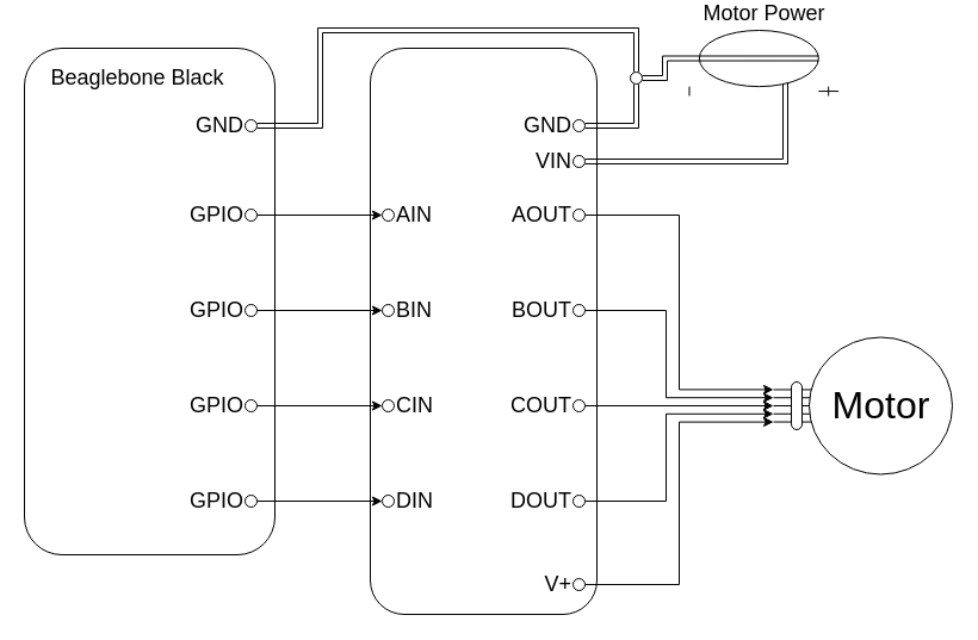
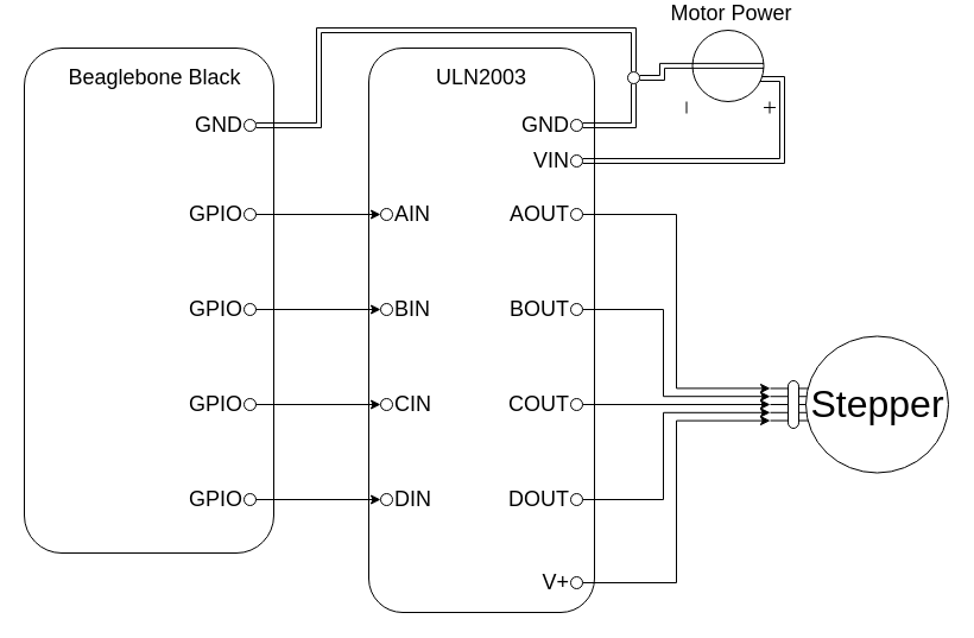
- <mxCell id="32" value="Motor Power" style="pointerEvents=1;verticalLabelPosition=top;shadow=0;dashed=0;align=center;fillColor=#ffffff;html=1;verticalAlign=bottom;strokeWidth=1;shape=mxgraph.electrical.signal_sources.dc_source_1;fontSize=18;labelPosition=center;flipH=0;flipV=1;direction=south;" vertex="1" parent="1"><mxGeometry x="577.5" y="20" width="125" height="55" as="geometry" /></mxCell>
+ <mxCell id="32" value="Motor Power" style="pointerEvents=1;verticalLabelPosition=top;shadow=0;dashed=0;align=center;fillColor=#ffffff;html=1;verticalAlign=bottom;strokeWidth=1;shape=mxgraph.electrical.signal_sources.dc_source_1;fontSize=18;labelPosition=center;flipH=0;flipV=1;direction=south;" vertex="1" parent="1"><mxGeometry x="577.5" y="20" width="75" height="70" as="geometry" /></mxCell>
- <mxCell id="3" value="Beaglebone Black" style="text;html=1;strokeColor=none;fillColor=none;align=center;verticalAlign=middle;whiteSpace=wrap;rounded=0;fontSize=18;" vertex="1" parent="1"><mxGeometry x="35" y="45" width="160" height="30" as="geometry" /></mxCell>
+ <mxCell id="3" value="Beaglebone Black" style="text;html=1;strokeColor=none;fillColor=none;align=center;verticalAlign=middle;whiteSpace=wrap;rounded=0;fontSize=18;" vertex="1" parent="1"><mxGeometry x="50" y="45" width="160" height="30" as="geometry" /></mxCell>
+ <mxCell id="27" value="ULN2003" style="text;html=1;strokeColor=none;fillColor=none;align=center;verticalAlign=middle;whiteSpace=wrap;rounded=0;fontSize=18;" vertex="1" parent="1"><mxGeometry x="330" y="50" width="150" height="20" as="geometry" /></mxCell>
- <mxCell id="38" value="Motor" style="verticalLabelPosition=middle;shadow=0;dashed=0;align=center;fillColor=#ffffff;html=1;verticalAlign=middle;strokeWidth=1;shape=ellipse;fontSize=32;fontColor=#000000;perimeter=ellipsePerimeter;" vertex="1" parent="1"><mxGeometry x="678" y="277.5" width="120" height="115" as="geometry" /></mxCell>
+ <mxCell id="38" value="Stepper" style="verticalLabelPosition=middle;shadow=0;dashed=0;align=center;fillColor=#ffffff;html=1;verticalAlign=middle;strokeWidth=1;shape=ellipse;fontSize=32;fontColor=#000000;perimeter=ellipsePerimeter;" vertex="1" parent="1"><mxGeometry x="678" y="277.5" width="120" height="115" as="geometry" /></mxCell>
